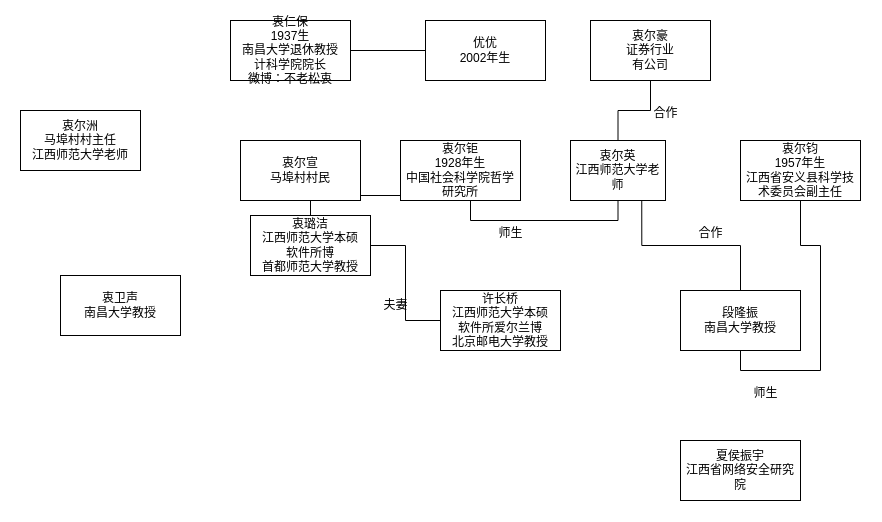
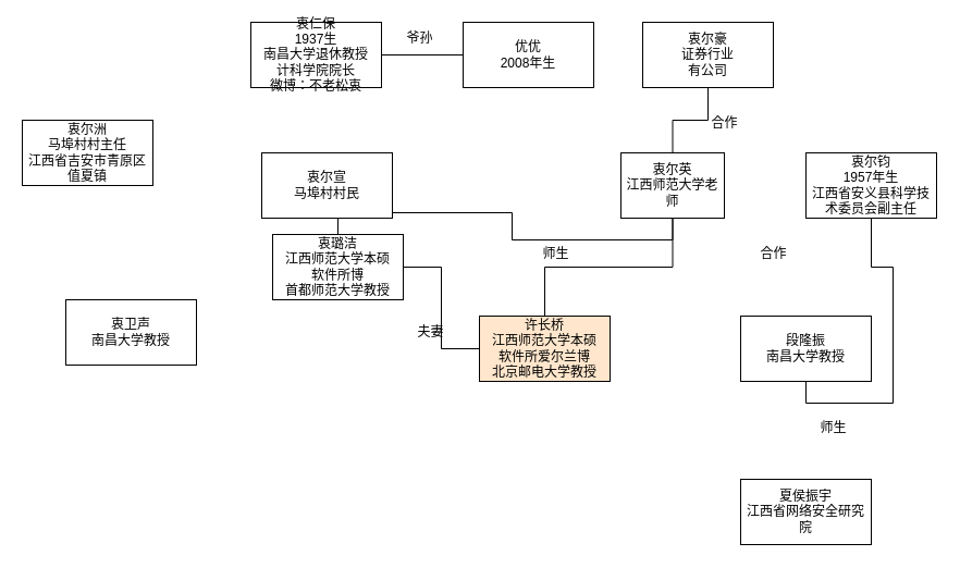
+ <mxCell id="27" value="爷孙" style="text;html=1;align=center;verticalAlign=middle;resizable=0;points=[];autosize=1;strokeColor=none;fillColor=none;" vertex="1" parent="1"><mxGeometry x="360" y="20" width="50" height="30" as="geometry" /></mxCell>
- <mxCell id="26" value="优优&lt;br&gt;2002年生" style="whiteSpace=wrap;html=1;" vertex="1" parent="1"><mxGeometry x="425" y="20" width="120" height="60" as="geometry" /></mxCell>
+ <mxCell id="26" value="优优&lt;br&gt;2008年生" style="whiteSpace=wrap;html=1;" vertex="1" parent="1"><mxGeometry x="425" y="20" width="120" height="60" as="geometry" /></mxCell>
- <mxCell id="25" value="衷尔洲&lt;br&gt;马埠村村主任&lt;br&gt;江西师范大学老师" style="whiteSpace=wrap;html=1;" vertex="1" parent="1"><mxGeometry x="20" y="110" width="120" height="60" as="geometry" /></mxCell>
+ <mxCell id="25" value="衷尔洲&lt;br&gt;马埠村村主任&lt;br&gt;江西省吉安市青原区值夏镇" style="whiteSpace=wrap;html=1;" vertex="1" parent="1"><mxGeometry x="20" y="110" width="120" height="60" as="geometry" /></mxCell>
- <mxCell id="15" value="衷尔钜&lt;br&gt;1928年生&lt;br&gt;中国社会科学院哲学研究所" style="rounded=0;whiteSpace=wrap;html=1;" vertex="1" parent="1"><mxGeometry x="400" y="140" width="120" height="60" as="geometry" /></mxCell>
+ <mxCell id="3" style="edgeStyle=orthogonalEdgeStyle;rounded=0;orthogonalLoop=1;jettySize=auto;html=1;exitX=0.5;exitY=0;exitDx=0;exitDy=0;entryX=0.5;entryY=1;entryDx=0;entryDy=0;endArrow=none;endFill=0;" edge="1" parent="1" source="4" target="10"><mxGeometry relative="1" as="geometry" /></mxCell>
- <mxCell id="9" style="edgeStyle=orthogonalEdgeStyle;rounded=0;orthogonalLoop=1;jettySize=auto;html=1;exitX=0.75;exitY=1;exitDx=0;exitDy=0;entryX=0.5;entryY=0;entryDx=0;entryDy=0;endArrow=none;endFill=0;" edge="1" parent="1" source="10" target="6"><mxGeometry relative="1" as="geometry" /></mxCell>
- <mxCell id="4" value="许长桥&lt;br&gt;江西师范大学本硕&lt;br&gt;软件所爱尔兰博&lt;br&gt;北京邮电大学教授" style="rounded=0;whiteSpace=wrap;html=1;" vertex="1" parent="1"><mxGeometry x="440" y="290" width="120" height="60" as="geometry" /></mxCell>
+ <mxCell id="4" value="许长桥&lt;br&gt;江西师范大学本硕&lt;br&gt;软件所爱尔兰博&lt;br&gt;北京邮电大学教授" style="rounded=0;whiteSpace=wrap;html=1;fillColor=#ffe6cc;" vertex="1" parent="1"><mxGeometry x="440" y="290" width="120" height="60" as="geometry" /></mxCell>
